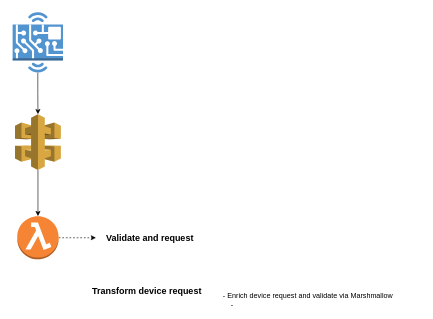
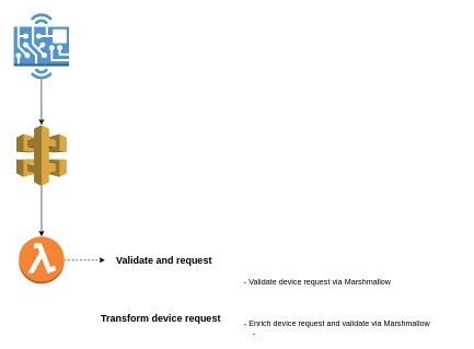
+ <mxCell id="10" value="- Validate device request via Marshmallow" style="text;html=1;strokeColor=none;fillColor=none;align=left;verticalAlign=middle;whiteSpace=wrap;rounded=0;" vertex="1" parent="1"><mxGeometry x="369" y="420" width="330" height="20" as="geometry" /></mxCell>
